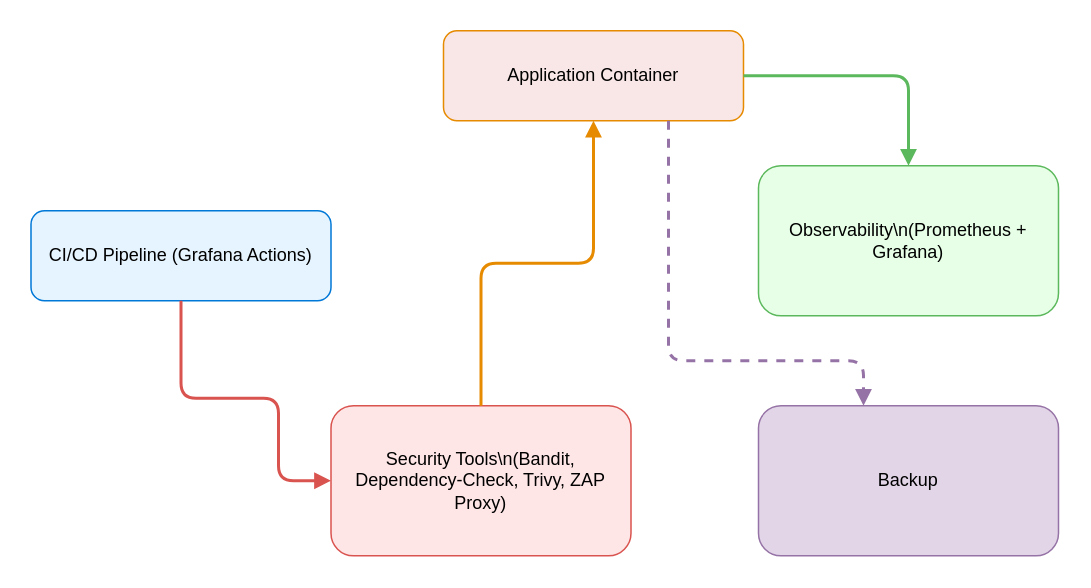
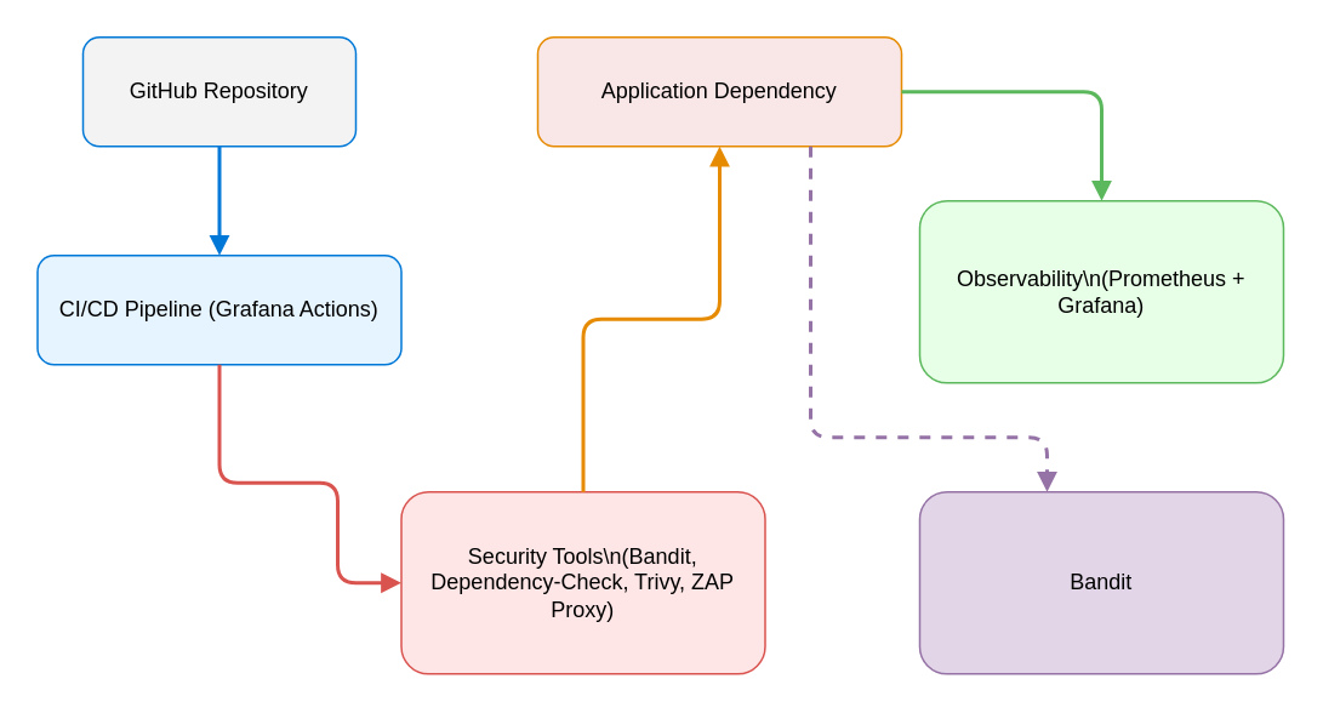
+ <mxCell id="2" value="GitHub Repository" style="shape=rectangle;rounded=1;whiteSpace=wrap;html=1;fillColor=#f3f3f3;strokeColor=#0078d7;fontColor=#000000;" parent="1" vertex="1"><mxGeometry x="45" y="20" width="150" height="60" as="geometry" /></mxCell>
- <mxCell id="5" value="Application Container" style="shape=rectangle;rounded=1;whiteSpace=wrap;html=1;fillColor=#f9e6e6;strokeColor=#e68a00;fontColor=#000000;" parent="1" vertex="1"><mxGeometry x="295" y="20" width="200" height="60" as="geometry" /></mxCell>
+ <mxCell id="5" value="Application Dependency" style="shape=rectangle;rounded=1;whiteSpace=wrap;html=1;fillColor=#f9e6e6;strokeColor=#e68a00;fontColor=#000000;" parent="1" vertex="1"><mxGeometry x="295" y="20" width="200" height="60" as="geometry" /></mxCell>
+ <mxCell id="7" style="edgeStyle=orthogonalEdgeStyle;strokeWidth=2;endArrow=block;endFill=1;strokeColor=#0078d7;" parent="1" source="2" target="3" edge="1"><mxGeometry relative="1" as="geometry" /></mxCell>
- <mxCell id="11" value="Backup" style="shape=rectangle;rounded=1;whiteSpace=wrap;html=1;fillColor=#e1d5e7;strokeColor=#9673a6;" vertex="1" parent="1"><mxGeometry x="505" y="270" width="200" height="100" as="geometry" /></mxCell>
+ <mxCell id="11" value="Bandit" style="shape=rectangle;rounded=1;whiteSpace=wrap;html=1;fillColor=#e1d5e7;strokeColor=#9673a6;" vertex="1" parent="1"><mxGeometry x="505" y="270" width="200" height="100" as="geometry" /></mxCell>
